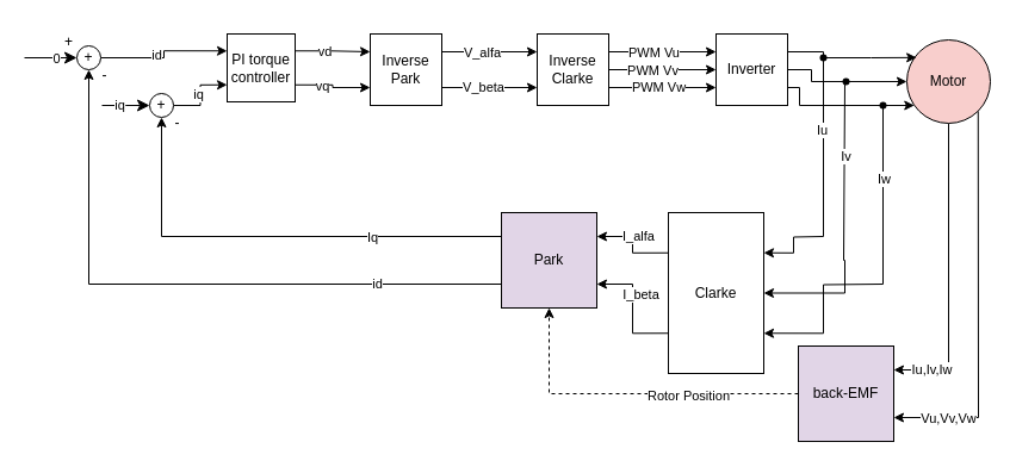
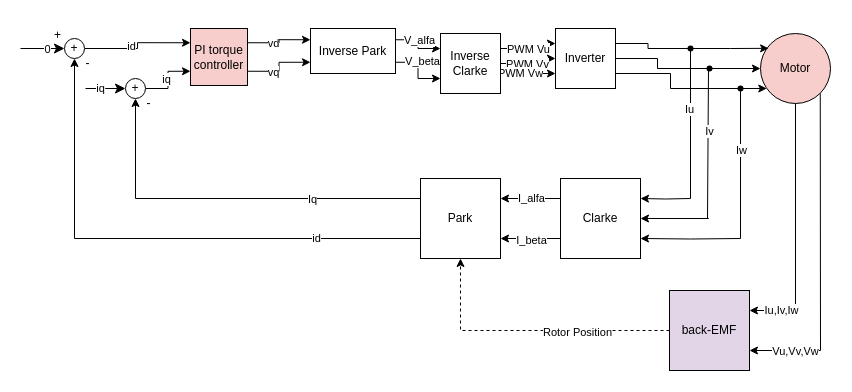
- <mxCell id="11" value="PI torque controller" style="whiteSpace=wrap;html=1;aspect=fixed;" vertex="1" parent="1"><mxGeometry x="190" y="28" width="57" height="57" as="geometry" /></mxCell>
+ <mxCell id="11" value="PI torque controller" style="whiteSpace=wrap;html=1;aspect=fixed;fillColor=#f8cecc;" vertex="1" parent="1"><mxGeometry x="190" y="28" width="57" height="57" as="geometry" /></mxCell>
- <mxCell id="16" value="Inverse Park" style="whiteSpace=wrap;html=1;aspect=fixed;" vertex="1" parent="1"><mxGeometry x="310" y="28" width="60" height="60" as="geometry" /></mxCell>
+ <mxCell id="16" value="Inverse Park" style="whiteSpace=wrap;html=1;aspect=fixed;" vertex="1" parent="1"><mxGeometry x="310" y="28" width="85" height="45" as="geometry" /></mxCell>
- <mxCell id="23" value="Inverse Clarke" style="whiteSpace=wrap;html=1;aspect=fixed;" vertex="1" parent="1"><mxGeometry x="450" y="28" width="60" height="60" as="geometry" /></mxCell>
+ <mxCell id="23" value="Inverse Clarke" style="whiteSpace=wrap;html=1;aspect=fixed;" vertex="1" parent="1"><mxGeometry x="440" y="33" width="60" height="60" as="geometry" /></mxCell>
- <mxCell id="27" value="Inverter" style="whiteSpace=wrap;html=1;aspect=fixed;" vertex="1" parent="1"><mxGeometry x="600" y="28" width="60" height="60" as="geometry" /></mxCell>
+ <mxCell id="27" value="Inverter" style="whiteSpace=wrap;html=1;aspect=fixed;" vertex="1" parent="1"><mxGeometry x="555" y="28" width="60" height="60" as="geometry" /></mxCell>
- <mxCell id="32" value="Park" style="whiteSpace=wrap;html=1;aspect=fixed;fillColor=#e1d5e7;" vertex="1" parent="1"><mxGeometry x="420" y="178" width="80" height="80" as="geometry" /></mxCell>
+ <mxCell id="32" value="Park" style="whiteSpace=wrap;html=1;aspect=fixed;" vertex="1" parent="1"><mxGeometry x="420" y="178" width="80" height="80" as="geometry" /></mxCell>
- <mxCell id="37" value="Clarke" style="whiteSpace=wrap;html=1;aspect=fixed;" vertex="1" parent="1"><mxGeometry x="560" y="178" width="80" height="135" as="geometry" /></mxCell>
+ <mxCell id="37" value="Clarke" style="whiteSpace=wrap;html=1;aspect=fixed;" vertex="1" parent="1"><mxGeometry x="560" y="178" width="80" height="80" as="geometry" /></mxCell>
